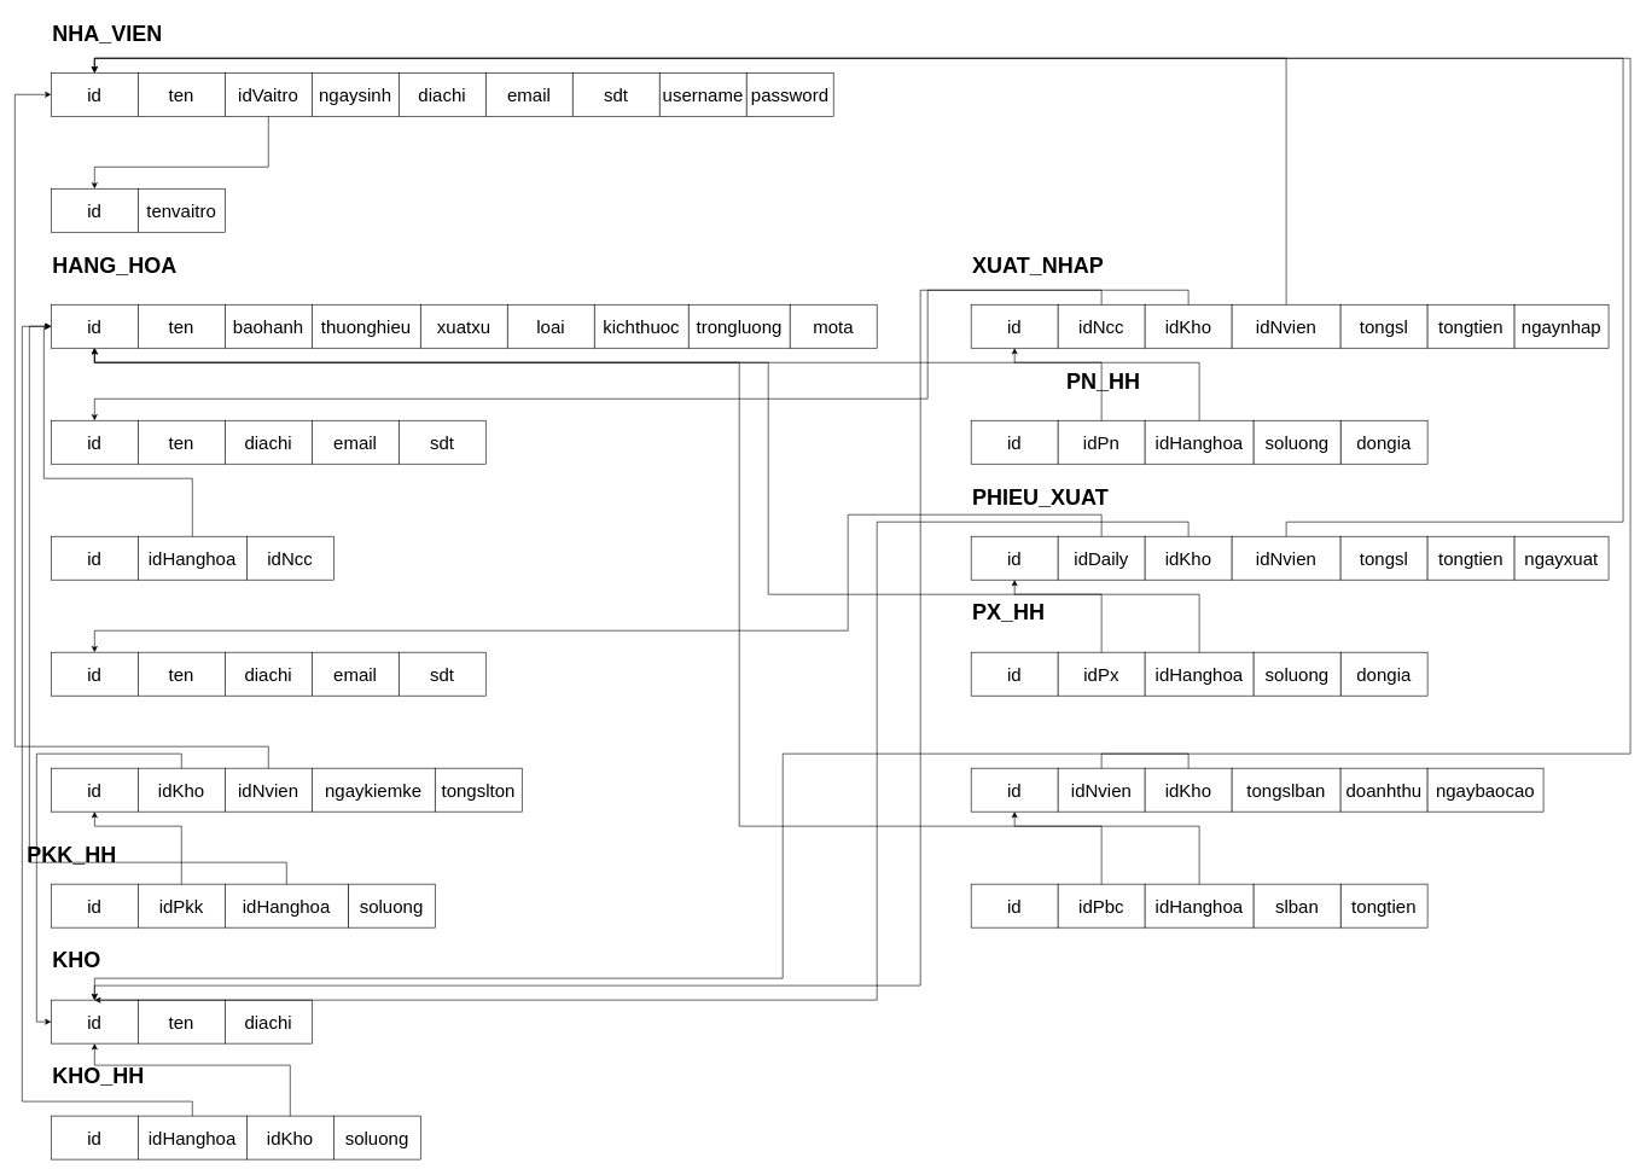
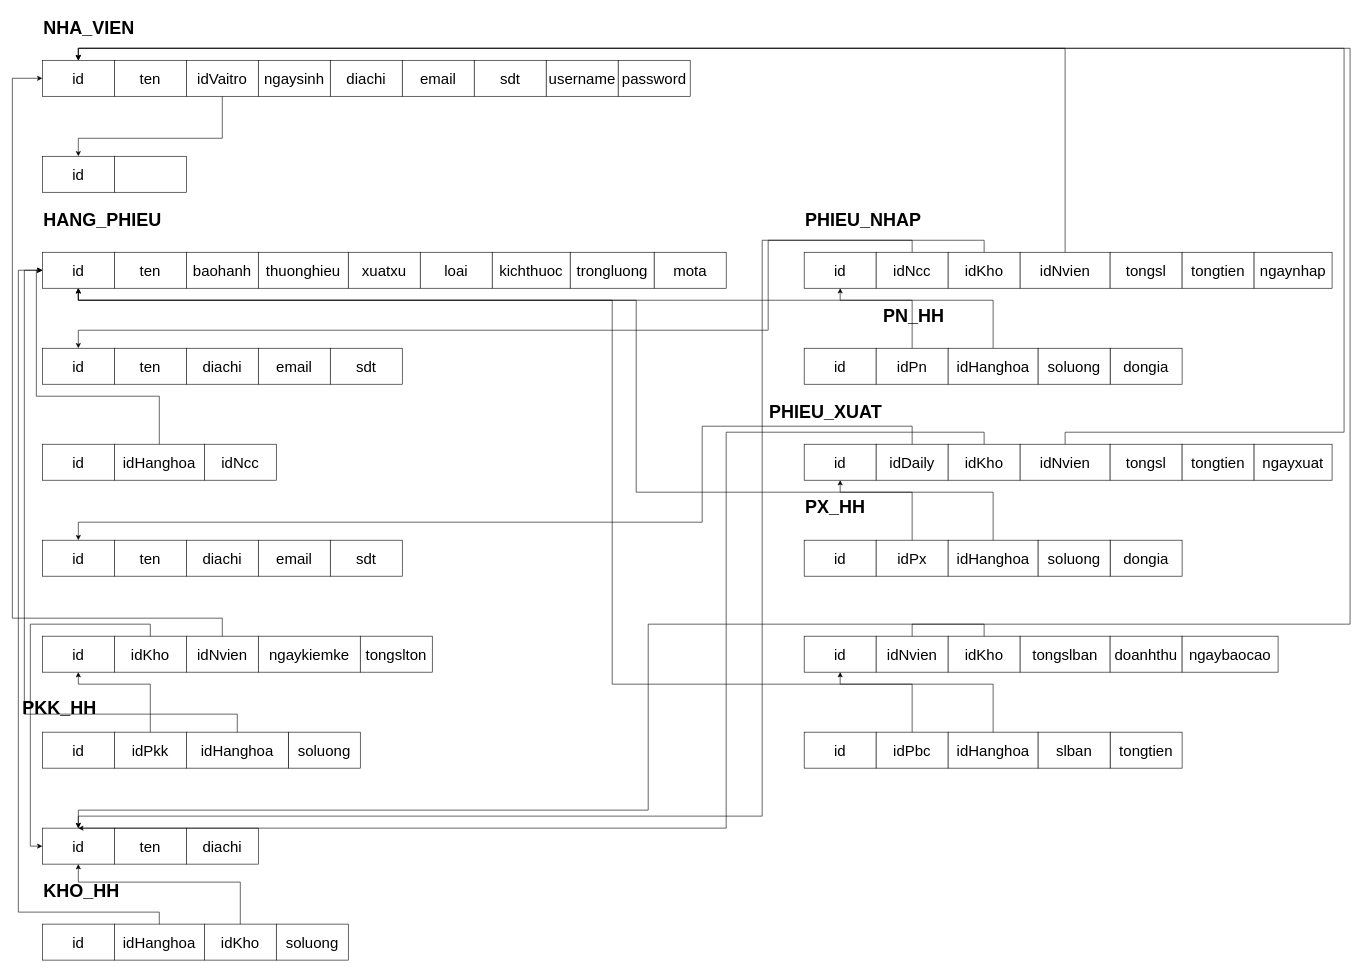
- <mxCell id="24" value="tenvaitro" style="text;html=1;align=center;verticalAlign=middle;whiteSpace=wrap;rounded=0;fontSize=25;" vertex="1" parent="1"><mxGeometry x="190" y="260" width="120" height="60" as="geometry" /></mxCell>
- <mxCell id="193" value="HANG_HOA" style="text;html=1;align=left;verticalAlign=middle;resizable=0;points=[];autosize=1;strokeColor=none;fillColor=none;fontSize=30;fontStyle=1" vertex="1" parent="1"><mxGeometry x="70" y="340" width="190" height="50" as="geometry" /></mxCell>
+ <mxCell id="193" value="HANG_PHIEU" style="text;html=1;align=left;verticalAlign=middle;resizable=0;points=[];autosize=1;strokeColor=none;fillColor=none;fontSize=30;fontStyle=1" vertex="1" parent="1"><mxGeometry x="70" y="340" width="190" height="50" as="geometry" /></mxCell>
- <mxCell id="197" value="XUAT_NHAP" style="text;html=1;align=left;verticalAlign=middle;resizable=0;points=[];autosize=1;strokeColor=none;fillColor=none;fontSize=30;fontStyle=1" vertex="1" parent="1"><mxGeometry x="1340" y="340" width="220" height="50" as="geometry" /></mxCell>
+ <mxCell id="197" value="PHIEU_NHAP" style="text;html=1;align=left;verticalAlign=middle;resizable=0;points=[];autosize=1;strokeColor=none;fillColor=none;fontSize=30;fontStyle=1" vertex="1" parent="1"><mxGeometry x="1340" y="340" width="220" height="50" as="geometry" /></mxCell>
- <mxCell id="199" value="PHIEU_XUAT" style="text;html=1;align=left;verticalAlign=middle;resizable=0;points=[];autosize=1;strokeColor=none;fillColor=none;fontSize=30;fontStyle=1" vertex="1" parent="1"><mxGeometry x="1340" y="660" width="210" height="50" as="geometry" /></mxCell>
+ <mxCell id="199" value="PHIEU_XUAT" style="text;html=1;align=left;verticalAlign=middle;resizable=0;points=[];autosize=1;strokeColor=none;fillColor=none;fontSize=30;fontStyle=1" vertex="1" parent="1"><mxGeometry x="1280" y="660" width="210" height="50" as="geometry" /></mxCell>
- <mxCell id="195" value="KHO" style="text;html=1;align=left;verticalAlign=middle;resizable=0;points=[];autosize=1;strokeColor=none;fillColor=none;fontSize=30;fontStyle=1" vertex="1" parent="1"><mxGeometry x="70" y="1300" width="90" height="50" as="geometry" /></mxCell>
